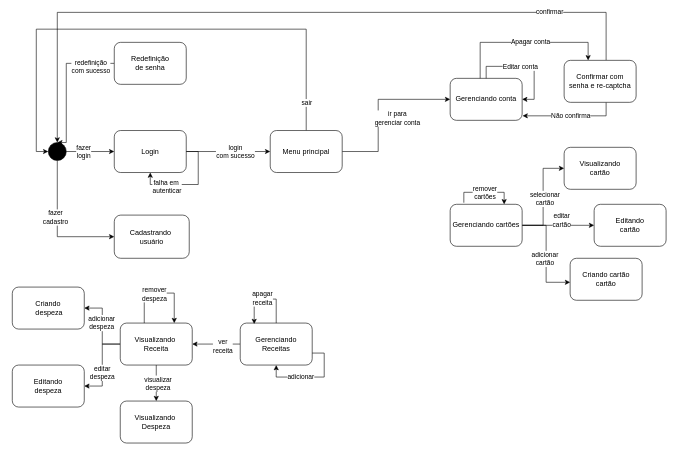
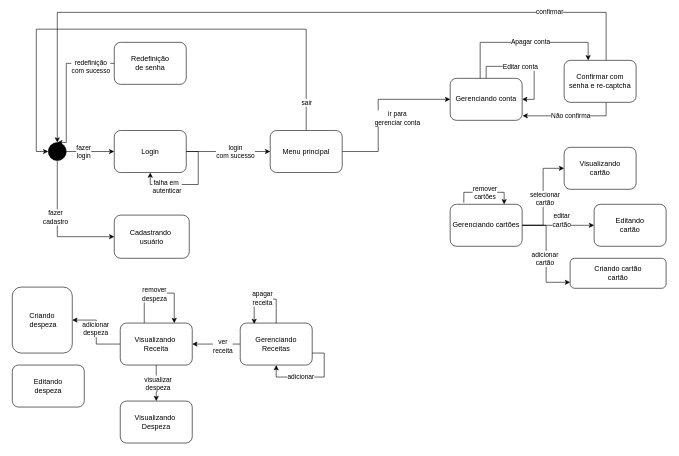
- <mxCell id="41" value="Criando cartão&lt;br&gt;cartão" style="rounded=1;whiteSpace=wrap;html=1;" vertex="1" parent="1"><mxGeometry x="950" y="430" width="120" height="70" as="geometry" /></mxCell>
+ <mxCell id="41" value="Criando cartão&lt;br&gt;cartão" style="rounded=1;whiteSpace=wrap;html=1;" vertex="1" parent="1"><mxGeometry x="950" y="430" width="160" height="50" as="geometry" /></mxCell>
- <mxCell id="53" value="Criando&lt;br&gt;&amp;nbsp;despeza" style="rounded=1;whiteSpace=wrap;html=1;" vertex="1" parent="1"><mxGeometry x="20" y="478" width="120" height="70" as="geometry" /></mxCell>
+ <mxCell id="53" value="Criando&lt;br&gt;&amp;nbsp;despeza" style="rounded=1;whiteSpace=wrap;html=1;" vertex="1" parent="1"><mxGeometry x="20" y="478" width="100" height="110" as="geometry" /></mxCell>
- <mxCell id="46" style="edgeStyle=orthogonalEdgeStyle;rounded=0;orthogonalLoop=1;jettySize=auto;html=1;entryX=1;entryY=0.5;entryDx=0;entryDy=0;" edge="1" parent="1" source="48" target="52"><mxGeometry relative="1" as="geometry" /></mxCell>
- <mxCell id="47" value="editar&lt;br&gt;despeza" style="edgeLabel;html=1;align=center;verticalAlign=middle;resizable=0;points=[];" vertex="1" connectable="0" parent="46"><mxGeometry x="0.179" y="-1" relative="1" as="geometry"><mxPoint as="offset" /></mxGeometry></mxCell>
